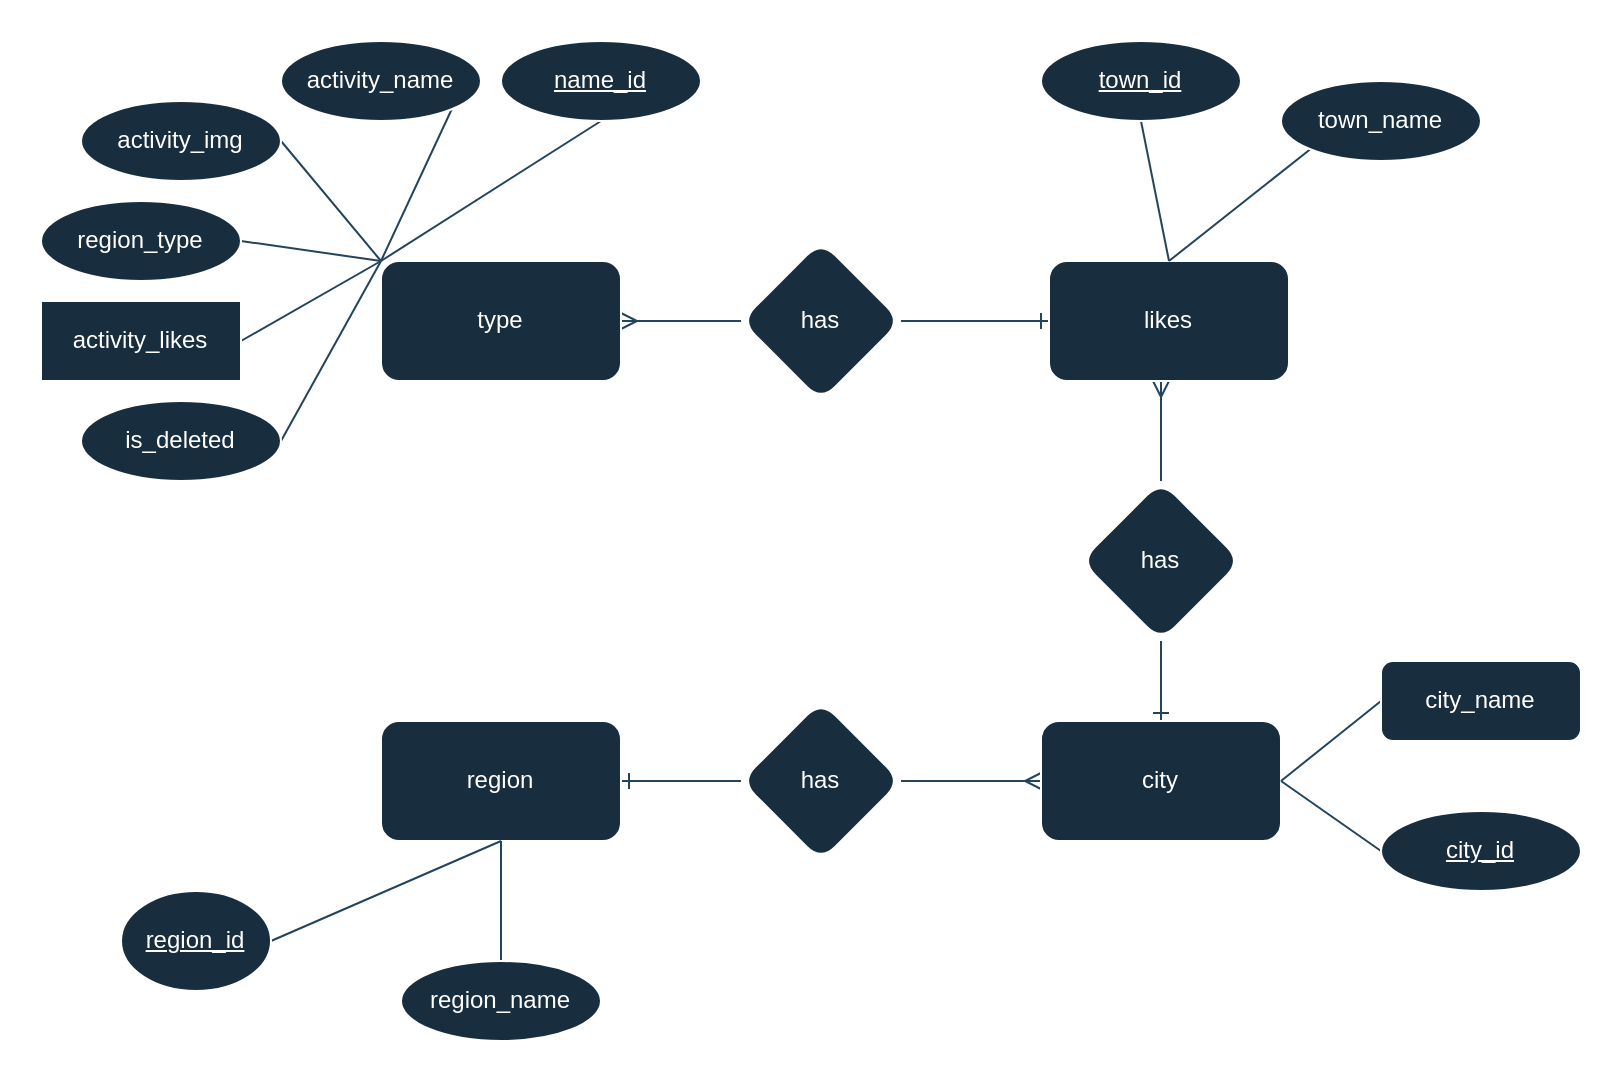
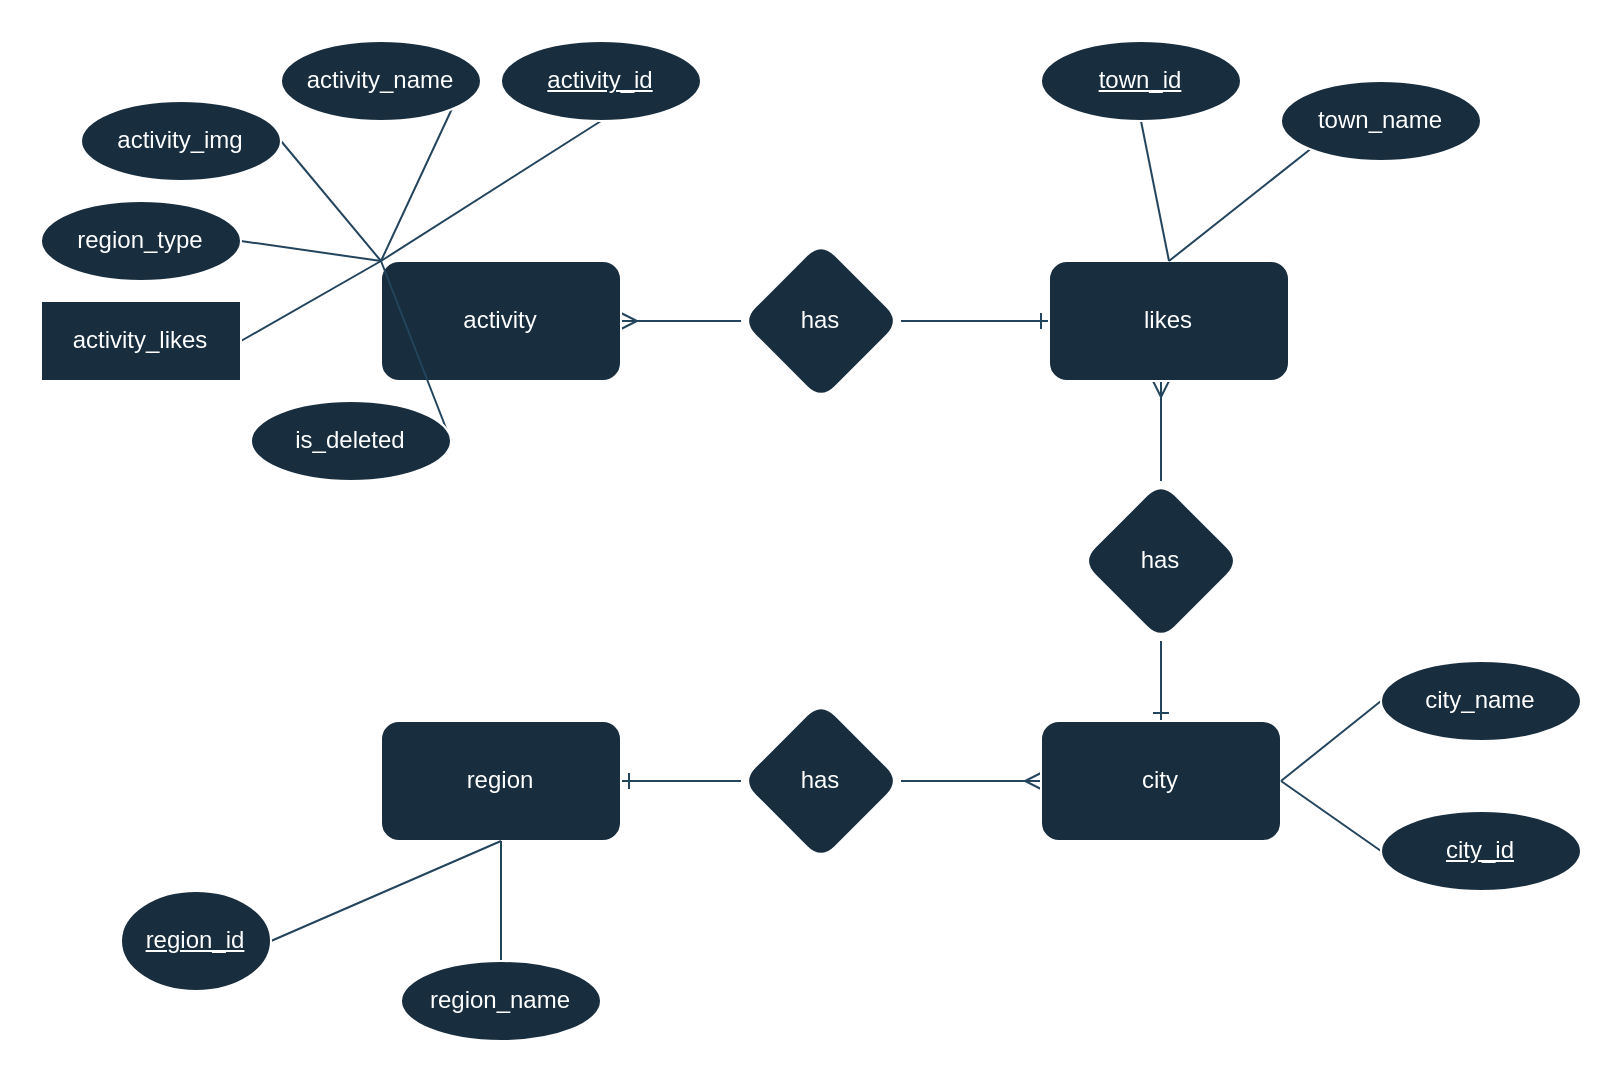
- <mxCell id="29" value="name_id" style="ellipse;whiteSpace=wrap;html=1;align=center;fontStyle=4;rounded=1;labelBackgroundColor=none;fillColor=#182E3E;strokeColor=#FFFFFF;fontColor=#FFFFFF;" parent="1" vertex="1"><mxGeometry x="250" y="20" width="100" height="40" as="geometry" /></mxCell>
+ <mxCell id="29" value="activity_id" style="ellipse;whiteSpace=wrap;html=1;align=center;fontStyle=4;rounded=1;labelBackgroundColor=none;fillColor=#182E3E;strokeColor=#FFFFFF;fontColor=#FFFFFF;" parent="1" vertex="1"><mxGeometry x="250" y="20" width="100" height="40" as="geometry" /></mxCell>
- <mxCell id="27" value="type" style="whiteSpace=wrap;html=1;rounded=1;labelBackgroundColor=none;fillColor=#182E3E;strokeColor=#FFFFFF;fontColor=#FFFFFF;" parent="1" vertex="1"><mxGeometry x="190" y="130" width="120" height="60" as="geometry" /></mxCell>
+ <mxCell id="27" value="activity" style="whiteSpace=wrap;html=1;rounded=1;labelBackgroundColor=none;fillColor=#182E3E;strokeColor=#FFFFFF;fontColor=#FFFFFF;" parent="1" vertex="1"><mxGeometry x="190" y="130" width="120" height="60" as="geometry" /></mxCell>
- <mxCell id="39" value="is_deleted" style="ellipse;whiteSpace=wrap;html=1;align=center;rounded=1;labelBackgroundColor=none;fillColor=#182E3E;strokeColor=#FFFFFF;fontColor=#FFFFFF;" vertex="1" parent="1"><mxGeometry x="40" y="200" width="100" height="40" as="geometry" /></mxCell>
+ <mxCell id="39" value="is_deleted" style="ellipse;whiteSpace=wrap;html=1;align=center;rounded=1;labelBackgroundColor=none;fillColor=#182E3E;strokeColor=#FFFFFF;fontColor=#FFFFFF;" vertex="1" parent="1"><mxGeometry x="125" y="200" width="100" height="40" as="geometry" /></mxCell>
- <mxCell id="22" value="city_name" style="whiteSpace=wrap;html=1;align=center;labelBackgroundColor=none;fillColor=#182E3E;strokeColor=#FFFFFF;fontColor=#FFFFFF;rounded=1;" parent="1" vertex="1"><mxGeometry x="690" y="330" width="100" height="40" as="geometry" /></mxCell>
+ <mxCell id="22" value="city_name" style="ellipse;whiteSpace=wrap;html=1;align=center;rounded=1;labelBackgroundColor=none;fillColor=#182E3E;strokeColor=#FFFFFF;fontColor=#FFFFFF;" parent="1" vertex="1"><mxGeometry x="690" y="330" width="100" height="40" as="geometry" /></mxCell>
